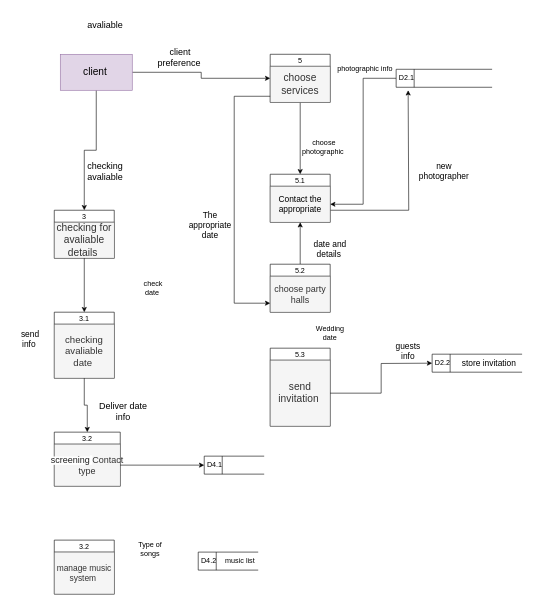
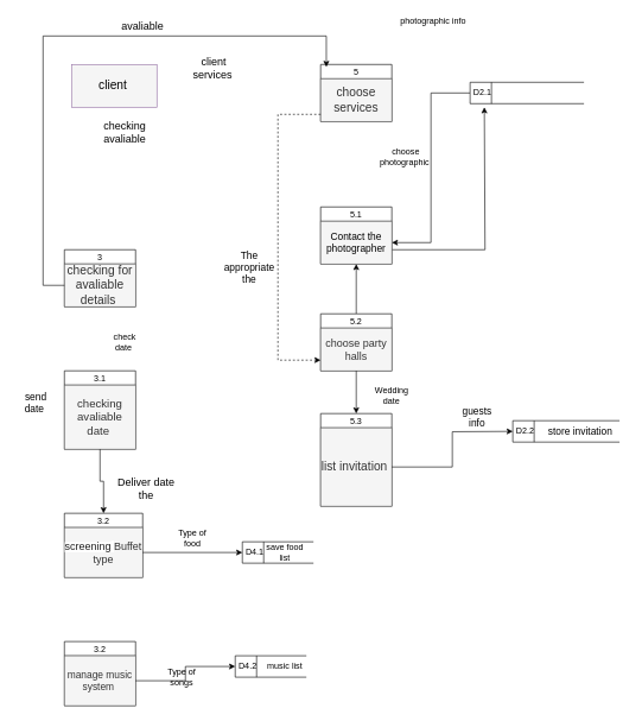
- <mxCell id="13" value="&lt;span style=&quot;font-size: 15px;&quot;&gt;avaliable&lt;/span&gt;" style="text;html=1;align=center;verticalAlign=middle;whiteSpace=wrap;rounded=0;" parent="1" vertex="1"><mxGeometry x="145" y="25" width="60" height="30" as="geometry" /></mxCell>
+ <mxCell id="13" value="&lt;span style=&quot;font-size: 15px;&quot;&gt;avaliable&lt;/span&gt;" style="text;html=1;align=center;verticalAlign=middle;whiteSpace=wrap;rounded=0;" parent="1" vertex="1"><mxGeometry x="170" y="20" width="60" height="30" as="geometry" /></mxCell>
+ <mxCell id="12" style="edgeStyle=orthogonalEdgeStyle;rounded=0;orthogonalLoop=1;jettySize=auto;html=1;entryX=0.08;entryY=0.043;entryDx=0;entryDy=0;entryPerimeter=0;" parent="1" source="10" target="6" edge="1"><mxGeometry relative="1" as="geometry"><Array as="points"><mxPoint x="60" y="400" /><mxPoint x="60" y="50" /><mxPoint x="458" y="50" /></Array></mxGeometry></mxCell>
- <mxCell id="8" value="&lt;font style=&quot;font-size: 15px;&quot;&gt;client preference&lt;/font&gt;&amp;nbsp;" style="text;html=1;align=center;verticalAlign=middle;whiteSpace=wrap;rounded=0;" parent="1" vertex="1"><mxGeometry x="270" y="80" width="60" height="30" as="geometry" /></mxCell>
+ <mxCell id="8" value="&lt;font style=&quot;font-size: 15px;&quot;&gt;client services&lt;/font&gt;&amp;nbsp;" style="text;html=1;align=center;verticalAlign=middle;whiteSpace=wrap;rounded=0;" parent="1" vertex="1"><mxGeometry x="270" y="80" width="60" height="30" as="geometry" /></mxCell>
- <mxCell id="25" value="photographic info&amp;nbsp;" style="text;html=1;align=center;verticalAlign=middle;whiteSpace=wrap;rounded=0;" parent="1" vertex="1"><mxGeometry x="560" y="100" width="100" height="30" as="geometry" /></mxCell>
+ <mxCell id="25" value="photographic info&amp;nbsp;" style="text;html=1;align=center;verticalAlign=middle;whiteSpace=wrap;rounded=0;" parent="1" vertex="1"><mxGeometry x="560" y="15" width="100" height="30" as="geometry" /></mxCell>
- <mxCell id="4" value="&lt;font style=&quot;font-size: 17px;&quot;&gt;client&lt;/font&gt;&amp;nbsp;" style="rounded=0;whiteSpace=wrap;html=1;fillColor=#e1d5e7;strokeColor=#9673a6;" parent="1" vertex="1"><mxGeometry x="100" y="90" width="120" height="60" as="geometry" /></mxCell>
+ <mxCell id="4" value="&lt;font style=&quot;font-size: 17px;&quot;&gt;client&lt;/font&gt;&amp;nbsp;" style="rounded=0;whiteSpace=wrap;html=1;fillColor=#f5f5f5;strokeColor=#9673a6;" parent="1" vertex="1"><mxGeometry x="100" y="90" width="120" height="60" as="geometry" /></mxCell>
- <mxCell id="2" style="edgeStyle=orthogonalEdgeStyle;rounded=0;orthogonalLoop=1;jettySize=auto;html=1;entryX=0;entryY=0.5;entryDx=0;entryDy=0;" parent="1" source="4" target="6" edge="1"><mxGeometry relative="1" as="geometry" /></mxCell>
- <mxCell id="3" style="edgeStyle=orthogonalEdgeStyle;rounded=0;orthogonalLoop=1;jettySize=auto;html=1;entryX=0.5;entryY=0;entryDx=0;entryDy=0;" parent="1" source="4" target="9" edge="1"><mxGeometry relative="1" as="geometry" /></mxCell>
- <mxCell id="22" value="choose photographic&amp;nbsp;" style="text;html=1;align=center;verticalAlign=middle;whiteSpace=wrap;rounded=0;" parent="1" vertex="1"><mxGeometry x="510" y="230" width="60" height="30" as="geometry" /></mxCell>
+ <mxCell id="22" value="choose photographic&amp;nbsp;" style="text;html=1;align=center;verticalAlign=middle;whiteSpace=wrap;rounded=0;" parent="1" vertex="1"><mxGeometry x="540" y="205" width="60" height="30" as="geometry" /></mxCell>
- <mxCell id="5" style="edgeStyle=orthogonalEdgeStyle;rounded=0;orthogonalLoop=1;jettySize=auto;html=1;entryX=0.5;entryY=0;entryDx=0;entryDy=0;" parent="1" source="6" target="14" edge="1"><mxGeometry relative="1" as="geometry" /></mxCell>
- <mxCell id="11" value="&lt;font style=&quot;font-size: 15px;&quot;&gt;checking avaliable&lt;/font&gt;" style="text;html=1;align=center;verticalAlign=middle;whiteSpace=wrap;rounded=0;" parent="1" vertex="1"><mxGeometry x="120" y="270" width="110" height="30" as="geometry" /></mxCell>
+ <mxCell id="11" value="&lt;font style=&quot;font-size: 15px;&quot;&gt;checking avaliable&lt;/font&gt;" style="text;html=1;align=center;verticalAlign=middle;whiteSpace=wrap;rounded=0;" parent="1" vertex="1"><mxGeometry x="120" y="170" width="110" height="30" as="geometry" /></mxCell>
- <mxCell id="26" value="&lt;font style=&quot;font-size: 14px;&quot;&gt;new photographer&lt;/font&gt;" style="text;html=1;align=center;verticalAlign=middle;whiteSpace=wrap;rounded=0;" parent="1" vertex="1"><mxGeometry x="690" y="270" width="100" height="30" as="geometry" /></mxCell>
- <mxCell id="28" style="edgeStyle=orthogonalEdgeStyle;rounded=0;orthogonalLoop=1;jettySize=auto;html=1;entryX=0;entryY=0.75;entryDx=0;entryDy=0;" parent="1" source="7" target="21" edge="1"><mxGeometry relative="1" as="geometry"><Array as="points"><mxPoint x="390" y="160" /><mxPoint x="390" y="505" /></Array></mxGeometry></mxCell>
+ <mxCell id="28" style="edgeStyle=orthogonalEdgeStyle;rounded=0;orthogonalLoop=1;jettySize=auto;html=1;entryX=0;entryY=0.75;entryDx=0;entryDy=0;dashed=1;" parent="1" source="7" target="21" edge="1"><mxGeometry relative="1" as="geometry"><Array as="points"><mxPoint x="390" y="160" /><mxPoint x="390" y="505" /></Array></mxGeometry></mxCell>
- <mxCell id="16" value="&lt;font color=&quot;#000000&quot;&gt;&lt;span style=&quot;font-size: 14px;&quot;&gt;Contact the appropriate&lt;/span&gt;&lt;/font&gt;" style="text;html=1;align=center;verticalAlign=middle;whiteSpace=wrap;rounded=0;fillColor=#f5f5f5;fontColor=#333333;strokeColor=#666666;" parent="14" vertex="1"><mxGeometry y="20" width="100" height="60" as="geometry" /></mxCell>
+ <mxCell id="16" value="&lt;font color=&quot;#000000&quot;&gt;&lt;span style=&quot;font-size: 14px;&quot;&gt;Contact the photographer&lt;/span&gt;&lt;/font&gt;" style="text;html=1;align=center;verticalAlign=middle;whiteSpace=wrap;rounded=0;fillColor=#f5f5f5;fontColor=#333333;strokeColor=#666666;" parent="14" vertex="1"><mxGeometry y="20" width="100" height="60" as="geometry" /></mxCell>
- <mxCell id="29" value="&lt;font style=&quot;font-size: 14px;&quot;&gt;The appropriate date&lt;/font&gt;" style="text;html=1;align=center;verticalAlign=middle;whiteSpace=wrap;rounded=0;" parent="1" vertex="1"><mxGeometry x="320" y="360" width="60" height="30" as="geometry" /></mxCell>
+ <mxCell id="29" value="&lt;font style=&quot;font-size: 14px;&quot;&gt;The appropriate the&lt;/font&gt;" style="text;html=1;align=center;verticalAlign=middle;whiteSpace=wrap;rounded=0;" parent="1" vertex="1"><mxGeometry x="320" y="360" width="60" height="30" as="geometry" /></mxCell>
- <mxCell id="27" value="&lt;font style=&quot;font-size: 14px;&quot;&gt;date and details&amp;nbsp;&lt;/font&gt;" style="text;html=1;align=center;verticalAlign=middle;whiteSpace=wrap;rounded=0;" parent="1" vertex="1"><mxGeometry x="520" y="400" width="60" height="30" as="geometry" /></mxCell>
- <mxCell id="42" value="check date&amp;nbsp;" style="text;html=1;align=center;verticalAlign=middle;whiteSpace=wrap;rounded=0;" parent="1" vertex="1"><mxGeometry x="225" y="465" width="60" height="30" as="geometry" /></mxCell>
+ <mxCell id="42" value="check date&amp;nbsp;" style="text;html=1;align=center;verticalAlign=middle;whiteSpace=wrap;rounded=0;" parent="1" vertex="1"><mxGeometry x="145" y="465" width="60" height="30" as="geometry" /></mxCell>
- <mxCell id="38" style="edgeStyle=orthogonalEdgeStyle;rounded=0;orthogonalLoop=1;jettySize=auto;html=1;entryX=0.5;entryY=0;entryDx=0;entryDy=0;" parent="1" source="10" target="36" edge="1"><mxGeometry relative="1" as="geometry" /></mxCell>
- <mxCell id="46" value="&lt;font style=&quot;font-size: 14px;&quot;&gt;send info&amp;nbsp;&lt;/font&gt;" style="text;html=1;align=center;verticalAlign=middle;whiteSpace=wrap;rounded=0;" parent="1" vertex="1"><mxGeometry x="20" y="550" width="60" height="30" as="geometry" /></mxCell>
+ <mxCell id="46" value="&lt;font style=&quot;font-size: 14px;&quot;&gt;send date&amp;nbsp;&lt;/font&gt;" style="text;html=1;align=center;verticalAlign=middle;whiteSpace=wrap;rounded=0;" parent="1" vertex="1"><mxGeometry x="20" y="550" width="60" height="30" as="geometry" /></mxCell>
+ <mxCell id="30" style="edgeStyle=orthogonalEdgeStyle;rounded=0;orthogonalLoop=1;jettySize=auto;html=1;entryX=0.5;entryY=0;entryDx=0;entryDy=0;" parent="1" source="21" target="17" edge="1"><mxGeometry relative="1" as="geometry" /></mxCell>
- <mxCell id="55" value="&lt;font style=&quot;font-size: 14px;&quot;&gt;guests info&lt;/font&gt;" style="text;html=1;align=center;verticalAlign=middle;whiteSpace=wrap;rounded=0;" vertex="1" parent="1"><mxGeometry x="650" y="570" width="60" height="30" as="geometry" /></mxCell>
+ <mxCell id="55" value="&lt;font style=&quot;font-size: 14px;&quot;&gt;guests info&lt;/font&gt;" style="text;html=1;align=center;verticalAlign=middle;whiteSpace=wrap;rounded=0;" vertex="1" parent="1"><mxGeometry x="640" y="570" width="60" height="30" as="geometry" /></mxCell>
- <mxCell id="18" value="&lt;span style=&quot;font-size: 17px;&quot;&gt;send invitation&amp;nbsp;&lt;/span&gt;" style="text;html=1;align=center;verticalAlign=middle;whiteSpace=wrap;rounded=0;fillColor=#f5f5f5;fontColor=#333333;strokeColor=#666666;" parent="17" vertex="1"><mxGeometry y="20" width="100" height="110" as="geometry" /></mxCell>
+ <mxCell id="18" value="&lt;span style=&quot;font-size: 17px;&quot;&gt;list invitation&amp;nbsp;&lt;/span&gt;" style="text;html=1;align=center;verticalAlign=middle;whiteSpace=wrap;rounded=0;fillColor=#f5f5f5;fontColor=#333333;strokeColor=#666666;" parent="17" vertex="1"><mxGeometry y="20" width="100" height="110" as="geometry" /></mxCell>
- <mxCell id="43" value="&lt;span style=&quot;font-size: 15px;&quot;&gt;Deliver date info&lt;/span&gt;" style="text;html=1;align=center;verticalAlign=middle;whiteSpace=wrap;rounded=0;" parent="1" vertex="1"><mxGeometry x="160" y="670" width="90" height="30" as="geometry" /></mxCell>
+ <mxCell id="43" value="&lt;span style=&quot;font-size: 15px;&quot;&gt;Deliver date the&lt;/span&gt;" style="text;html=1;align=center;verticalAlign=middle;whiteSpace=wrap;rounded=0;" parent="1" vertex="1"><mxGeometry x="160" y="670" width="90" height="30" as="geometry" /></mxCell>
+ <mxCell id="53" value="Type of food" style="text;html=1;align=center;verticalAlign=middle;whiteSpace=wrap;rounded=0;" parent="1" vertex="1"><mxGeometry x="240" y="740" width="60" height="30" as="geometry" /></mxCell>
- <mxCell id="40" value="&lt;font style=&quot;&quot;&gt;&lt;span style=&quot;color: rgb(31, 31, 31); font-family: Arial, &amp;quot;Noto Naskh Arabic UI&amp;quot;, sans-serif; text-align: start; background-color: rgb(255, 255, 255);&quot;&gt;&lt;font style=&quot;font-size: 15px;&quot;&gt;screening&lt;/font&gt;&lt;/span&gt;&lt;span style=&quot;font-size: 14px; color: rgb(31, 31, 31); font-family: Arial, &amp;quot;Noto Naskh Arabic UI&amp;quot;, sans-serif; text-align: start; background-color: rgb(255, 255, 255);&quot;&gt;&amp;nbsp;&lt;/span&gt;&lt;span style=&quot;font-size: 15px;&quot;&gt;Contact type&lt;/span&gt;&lt;/font&gt;" style="text;html=1;align=center;verticalAlign=middle;whiteSpace=wrap;rounded=0;fillColor=#f5f5f5;fontColor=#333333;strokeColor=#666666;" parent="39" vertex="1"><mxGeometry y="20" width="110" height="70" as="geometry" /></mxCell>
+ <mxCell id="40" value="&lt;font style=&quot;&quot;&gt;&lt;span style=&quot;color: rgb(31, 31, 31); font-family: Arial, &amp;quot;Noto Naskh Arabic UI&amp;quot;, sans-serif; text-align: start; background-color: rgb(255, 255, 255);&quot;&gt;&lt;font style=&quot;font-size: 15px;&quot;&gt;screening&lt;/font&gt;&lt;/span&gt;&lt;span style=&quot;font-size: 14px; color: rgb(31, 31, 31); font-family: Arial, &amp;quot;Noto Naskh Arabic UI&amp;quot;, sans-serif; text-align: start; background-color: rgb(255, 255, 255);&quot;&gt;&amp;nbsp;&lt;/span&gt;&lt;span style=&quot;font-size: 15px;&quot;&gt;Buffet type&lt;/span&gt;&lt;/font&gt;" style="text;html=1;align=center;verticalAlign=middle;whiteSpace=wrap;rounded=0;fillColor=#f5f5f5;fontColor=#333333;strokeColor=#666666;" parent="39" vertex="1"><mxGeometry y="20" width="110" height="70" as="geometry" /></mxCell>
+ <mxCell id="48" value="save food list" style="text;html=1;align=center;verticalAlign=middle;whiteSpace=wrap;rounded=0;" parent="1" vertex="1"><mxGeometry x="370" y="760" width="60" height="30" as="geometry" /></mxCell>
- <mxCell id="54" value="Type of songs" style="text;html=1;align=center;verticalAlign=middle;whiteSpace=wrap;rounded=0;" parent="1" vertex="1"><mxGeometry x="220" y="900" width="60" height="30" as="geometry" /></mxCell>
+ <mxCell id="54" value="Type of songs" style="text;html=1;align=center;verticalAlign=middle;whiteSpace=wrap;rounded=0;" parent="1" vertex="1"><mxGeometry x="225" y="935" width="60" height="30" as="geometry" /></mxCell>
+ <mxCell id="51" style="edgeStyle=orthogonalEdgeStyle;rounded=0;orthogonalLoop=1;jettySize=auto;html=1;entryX=0;entryY=0.5;entryDx=0;entryDy=0;" parent="1" source="45" target="50" edge="1"><mxGeometry relative="1" as="geometry" /></mxCell>
